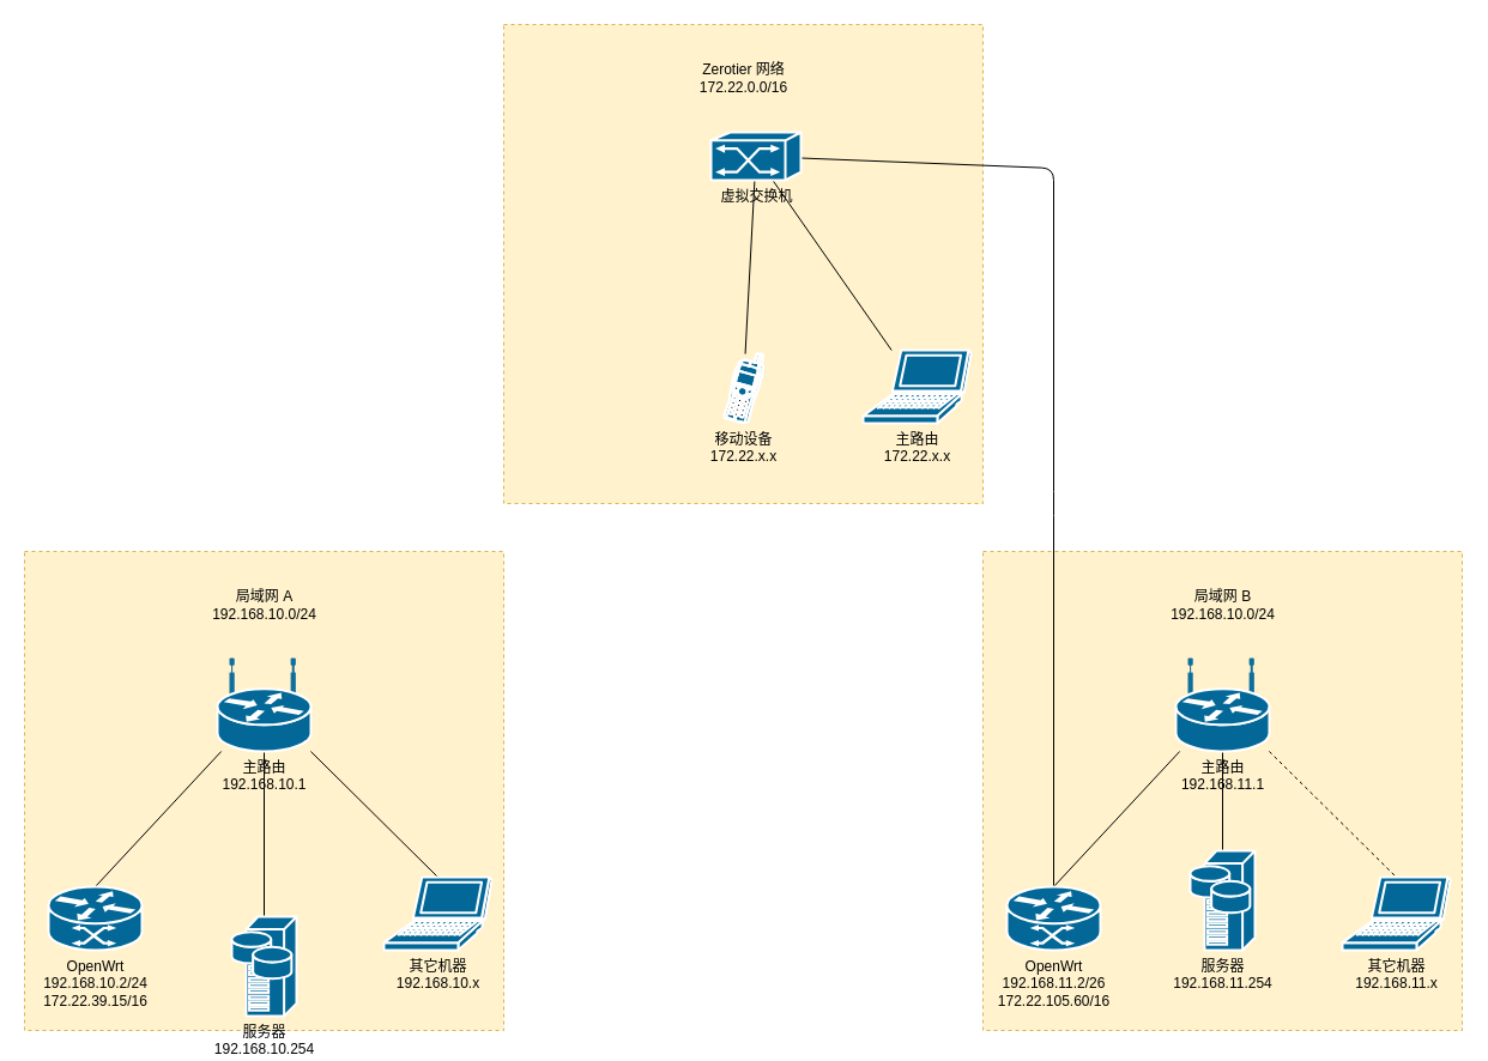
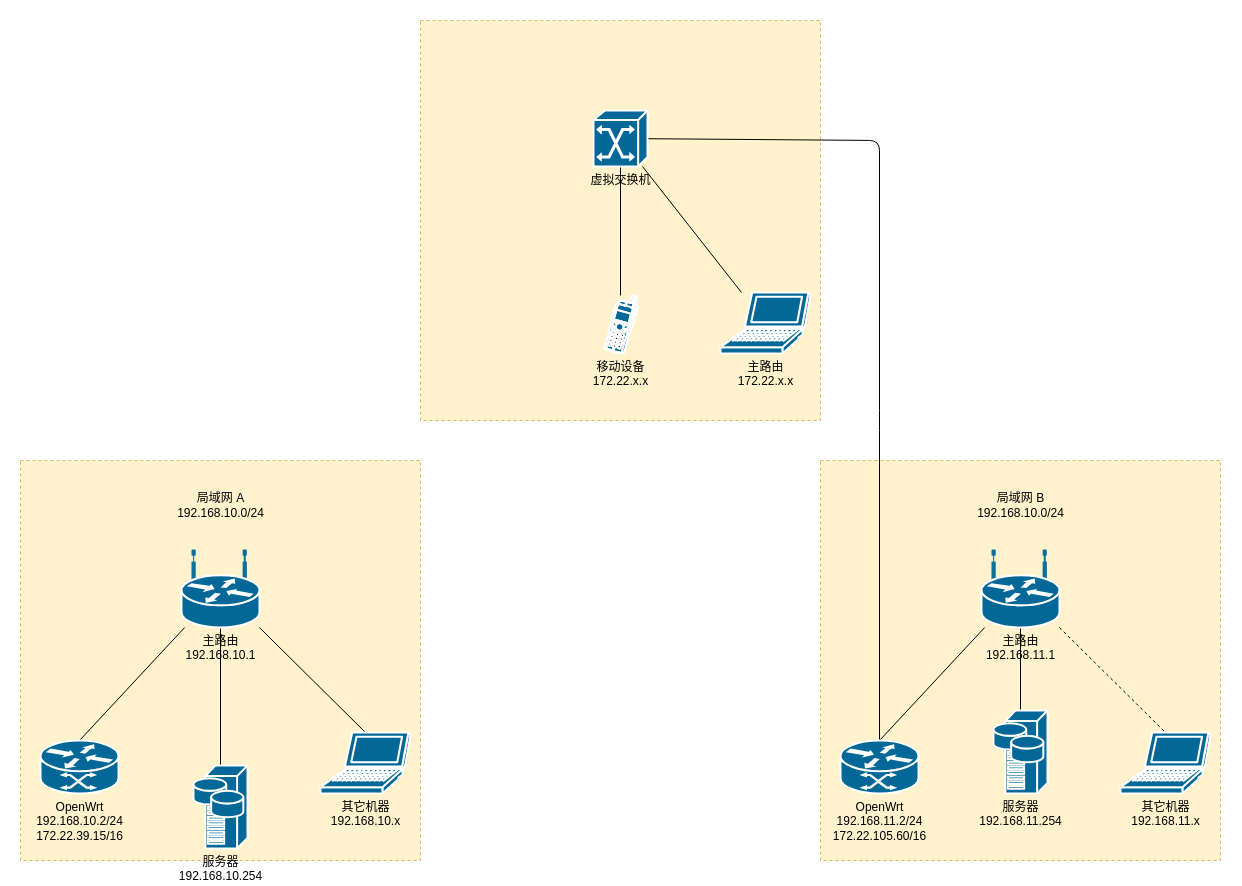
- <mxCell id="22" value="Zerotier 网络&lt;br&gt;172.22.0.0/16" style="text;html=1;align=center;verticalAlign=middle;resizable=0;points=[];autosize=1;strokeColor=none;" vertex="1" parent="1"><mxGeometry x="575" y="50" width="90" height="30" as="geometry" /></mxCell>
- <mxCell id="27" value="虚拟交换机" style="shape=mxgraph.cisco.switches.atm_switch;html=1;pointerEvents=1;dashed=0;fillColor=#036897;strokeColor=#ffffff;strokeWidth=2;verticalLabelPosition=bottom;verticalAlign=top;align=center;outlineConnect=0;" vertex="1" parent="1"><mxGeometry x="593" y="110" width="75" height="40" as="geometry" /></mxCell>
+ <mxCell id="27" value="虚拟交换机" style="shape=mxgraph.cisco.switches.atm_switch;html=1;pointerEvents=1;dashed=0;fillColor=#036897;strokeColor=#ffffff;strokeWidth=2;verticalLabelPosition=bottom;verticalAlign=top;align=center;outlineConnect=0;" vertex="1" parent="1"><mxGeometry x="593" y="110" width="54" height="56" as="geometry" /></mxCell>
- <mxCell id="19" value="OpenWrt&lt;br&gt;192.168.11.2/26&lt;br&gt;172.22.105.60/16" style="shape=mxgraph.cisco.routers.atm_router;html=1;pointerEvents=1;dashed=0;fillColor=#036897;strokeColor=#ffffff;strokeWidth=2;verticalLabelPosition=bottom;verticalAlign=top;align=center;outlineConnect=0;" parent="1" vertex="1"><mxGeometry x="840" y="740" width="78" height="53" as="geometry" /></mxCell>
+ <mxCell id="19" value="OpenWrt&lt;br&gt;192.168.11.2/24&lt;br&gt;172.22.105.60/16" style="shape=mxgraph.cisco.routers.atm_router;html=1;pointerEvents=1;dashed=0;fillColor=#036897;strokeColor=#ffffff;strokeWidth=2;verticalLabelPosition=bottom;verticalAlign=top;align=center;outlineConnect=0;" parent="1" vertex="1"><mxGeometry x="840" y="740" width="78" height="53" as="geometry" /></mxCell>
